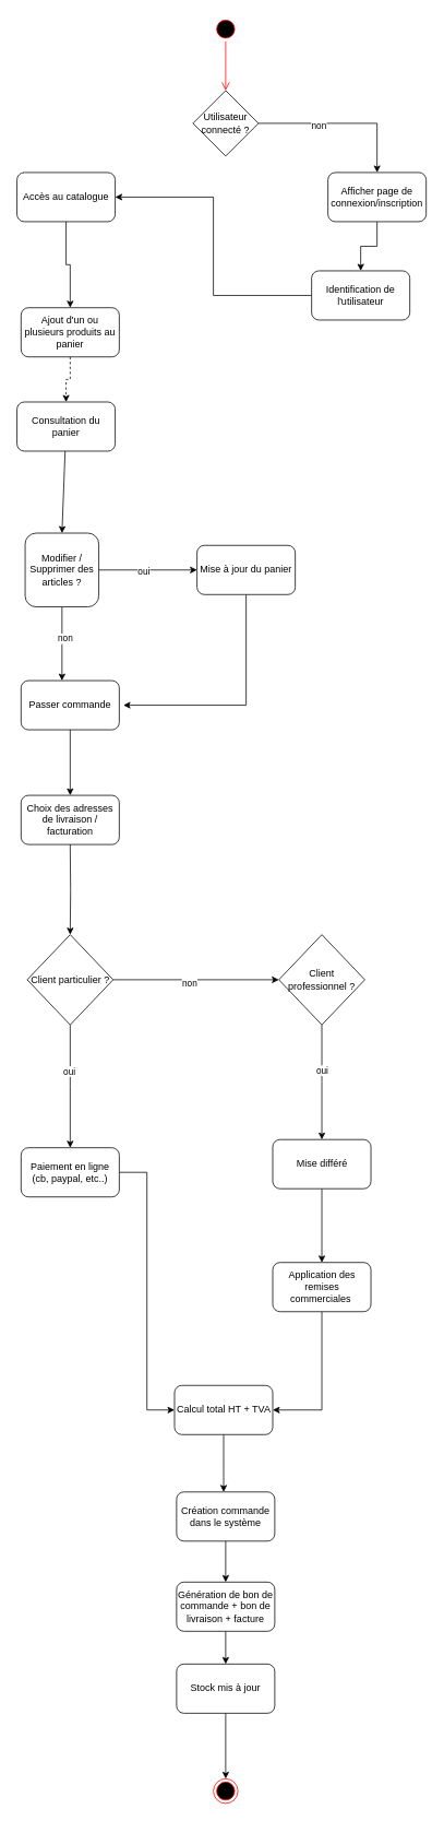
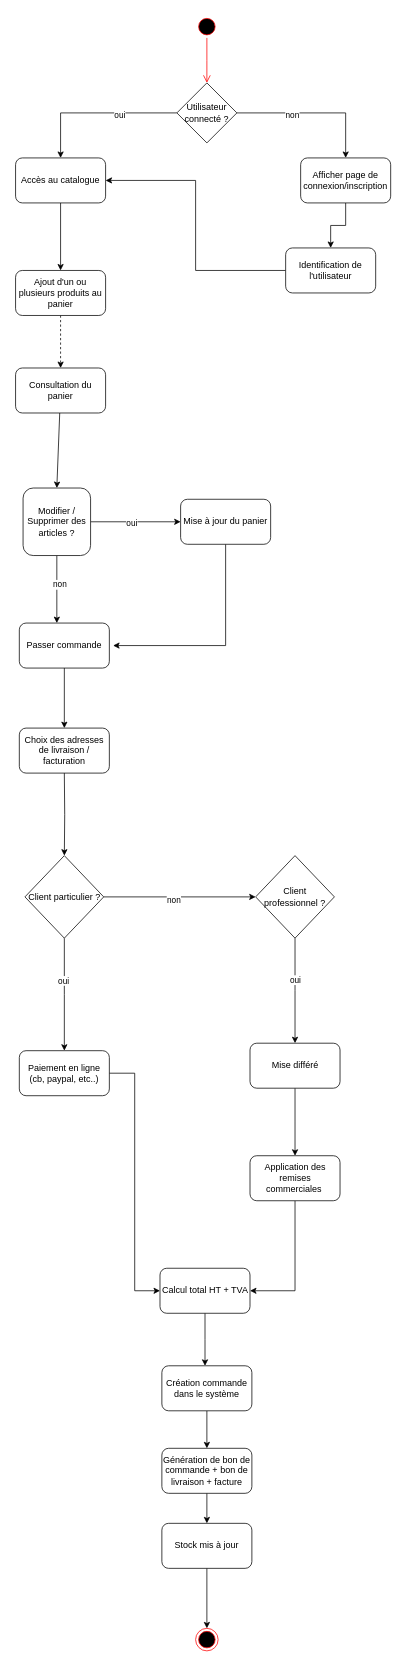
+ <mxCell id="6" style="edgeStyle=orthogonalEdgeStyle;rounded=0;orthogonalLoop=1;jettySize=auto;html=1;entryX=0.5;entryY=0;entryDx=0;entryDy=0;" edge="1" parent="1" source="8" target="12"><mxGeometry relative="1" as="geometry" /></mxCell>
+ <mxCell id="7" value="oui" style="edgeLabel;html=1;align=center;verticalAlign=middle;resizable=0;points=[];" vertex="1" connectable="0" parent="6"><mxGeometry x="-0.284" y="2" relative="1" as="geometry"><mxPoint as="offset" /></mxGeometry></mxCell>
- <mxCell id="14" value="Ajout d'un ou plusieurs produits au panier" style="rounded=1;whiteSpace=wrap;html=1;" vertex="1" parent="1"><mxGeometry x="25" y="375" width="120" height="60" as="geometry" /></mxCell>
+ <mxCell id="14" value="Ajout d'un ou plusieurs produits au panier" style="rounded=1;whiteSpace=wrap;html=1;" vertex="1" parent="1"><mxGeometry x="20" y="360" width="120" height="60" as="geometry" /></mxCell>
